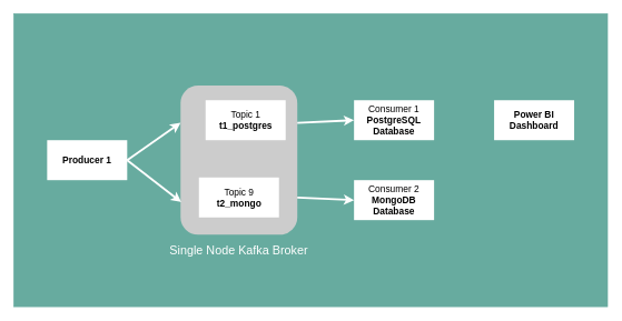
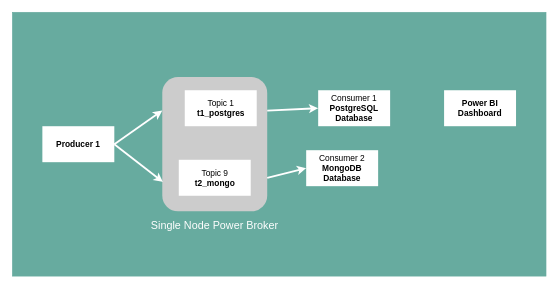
- <mxCell id="6" value="&lt;span style=&quot;font-weight: normal&quot;&gt;Consumer 2&lt;br style=&quot;font-size: 14px&quot;&gt;&lt;/span&gt;MongoDB Database" style="rounded=0;whiteSpace=wrap;html=1;fillColor=#FFFFFF;strokeColor=none;fontStyle=1;fontSize=14;" parent="1" vertex="1"><mxGeometry x="530" y="270" width="120" height="60" as="geometry" /></mxCell>
+ <mxCell id="6" value="&lt;span style=&quot;font-weight: normal&quot;&gt;Consumer 2&lt;br style=&quot;font-size: 14px&quot;&gt;&lt;/span&gt;MongoDB Database" style="rounded=0;whiteSpace=wrap;html=1;fillColor=#FFFFFF;strokeColor=none;fontStyle=1;fontSize=14;" parent="1" vertex="1"><mxGeometry x="510" y="250" width="120" height="60" as="geometry" /></mxCell>
- <mxCell id="14" value="Single Node Kafka Broker" style="text;html=1;strokeColor=none;fillColor=none;align=center;verticalAlign=middle;whiteSpace=wrap;rounded=0;fontSize=18;fontColor=#FFFFFF;" parent="1" vertex="1"><mxGeometry x="240" y="366" width="235" height="20" as="geometry" /></mxCell>
+ <mxCell id="14" value="Single Node Power Broker" style="text;html=1;strokeColor=none;fillColor=none;align=center;verticalAlign=middle;whiteSpace=wrap;rounded=0;fontSize=18;fontColor=#FFFFFF;" parent="1" vertex="1"><mxGeometry x="240" y="366" width="235" height="20" as="geometry" /></mxCell>
